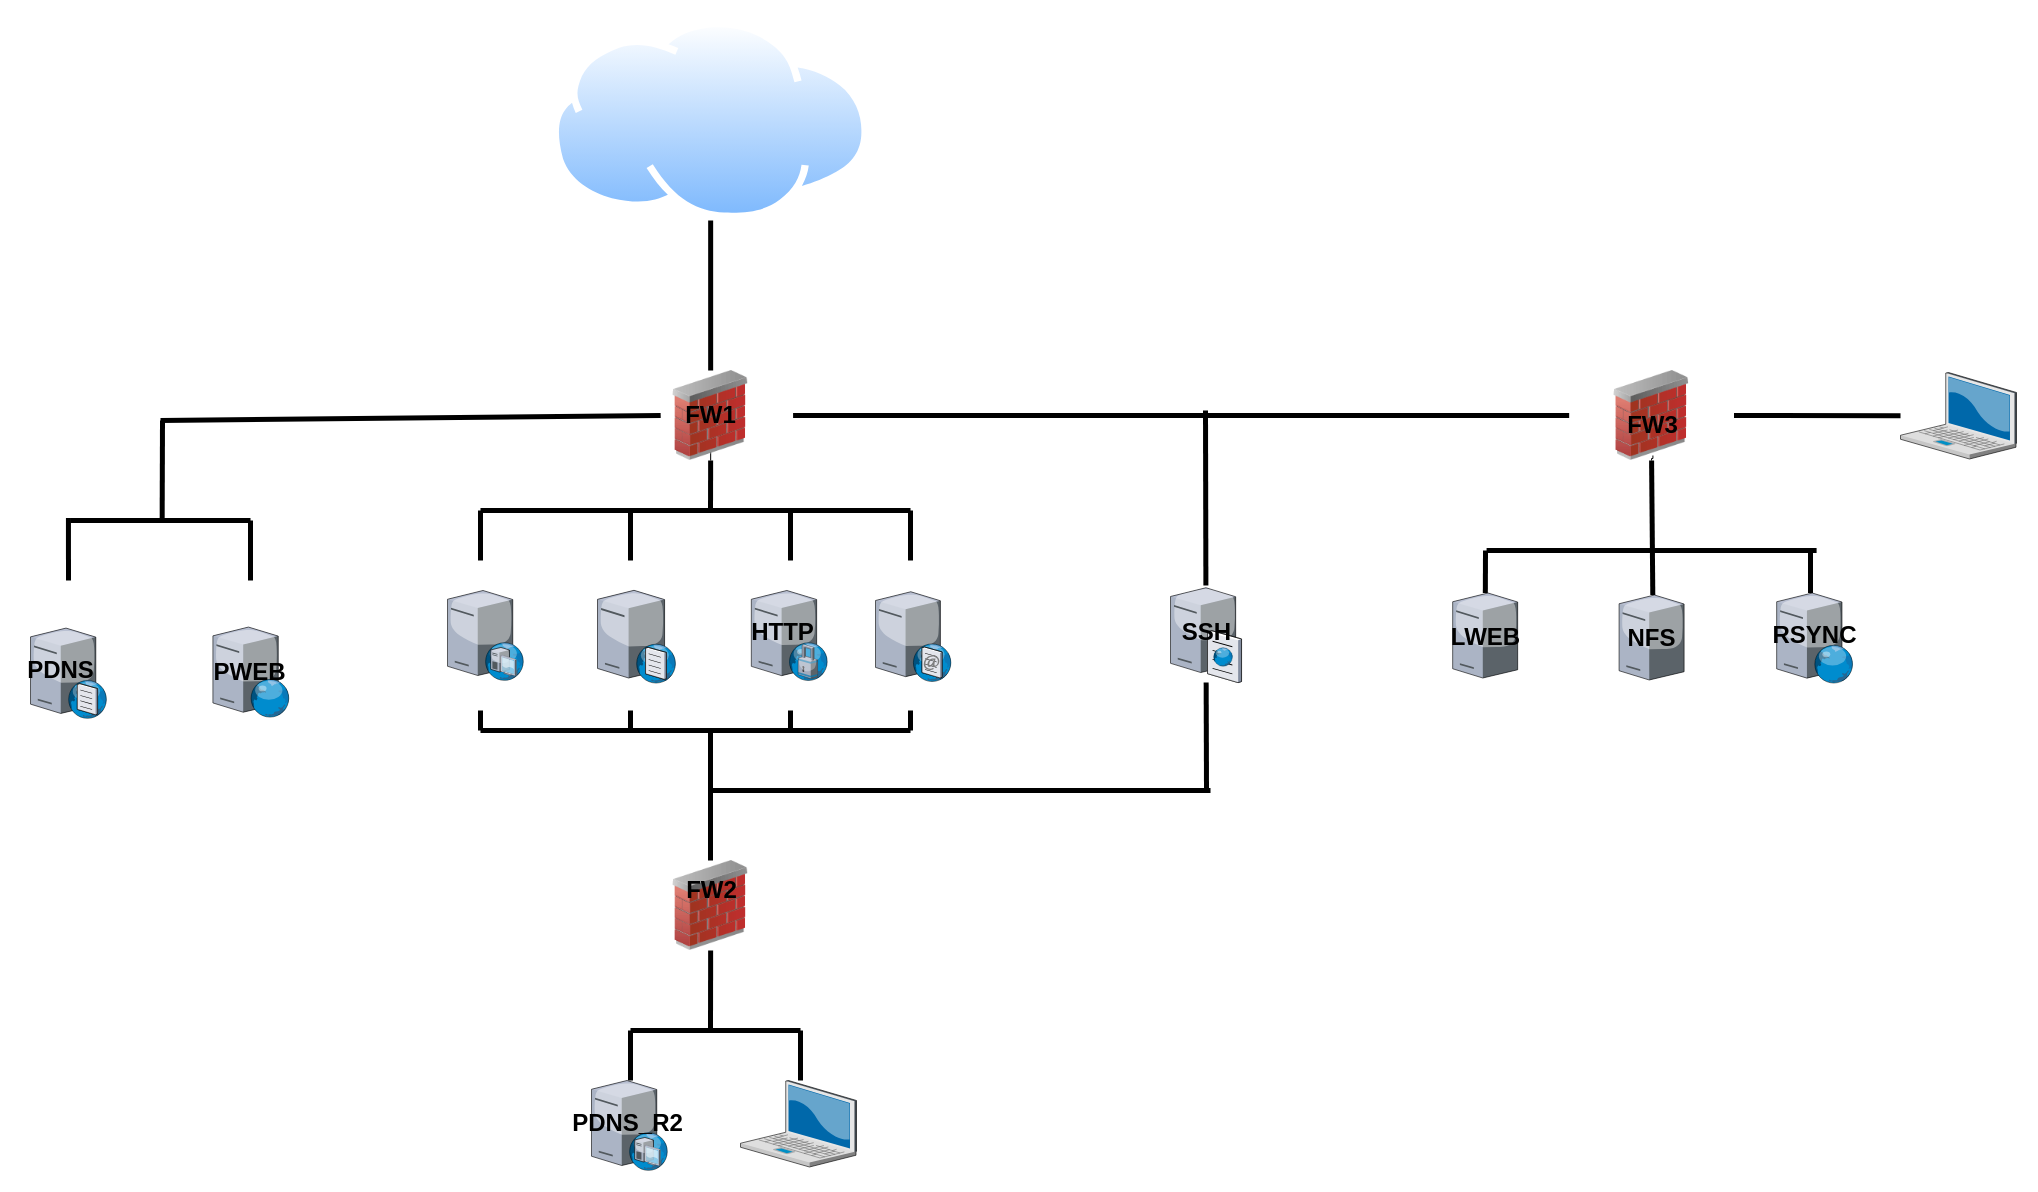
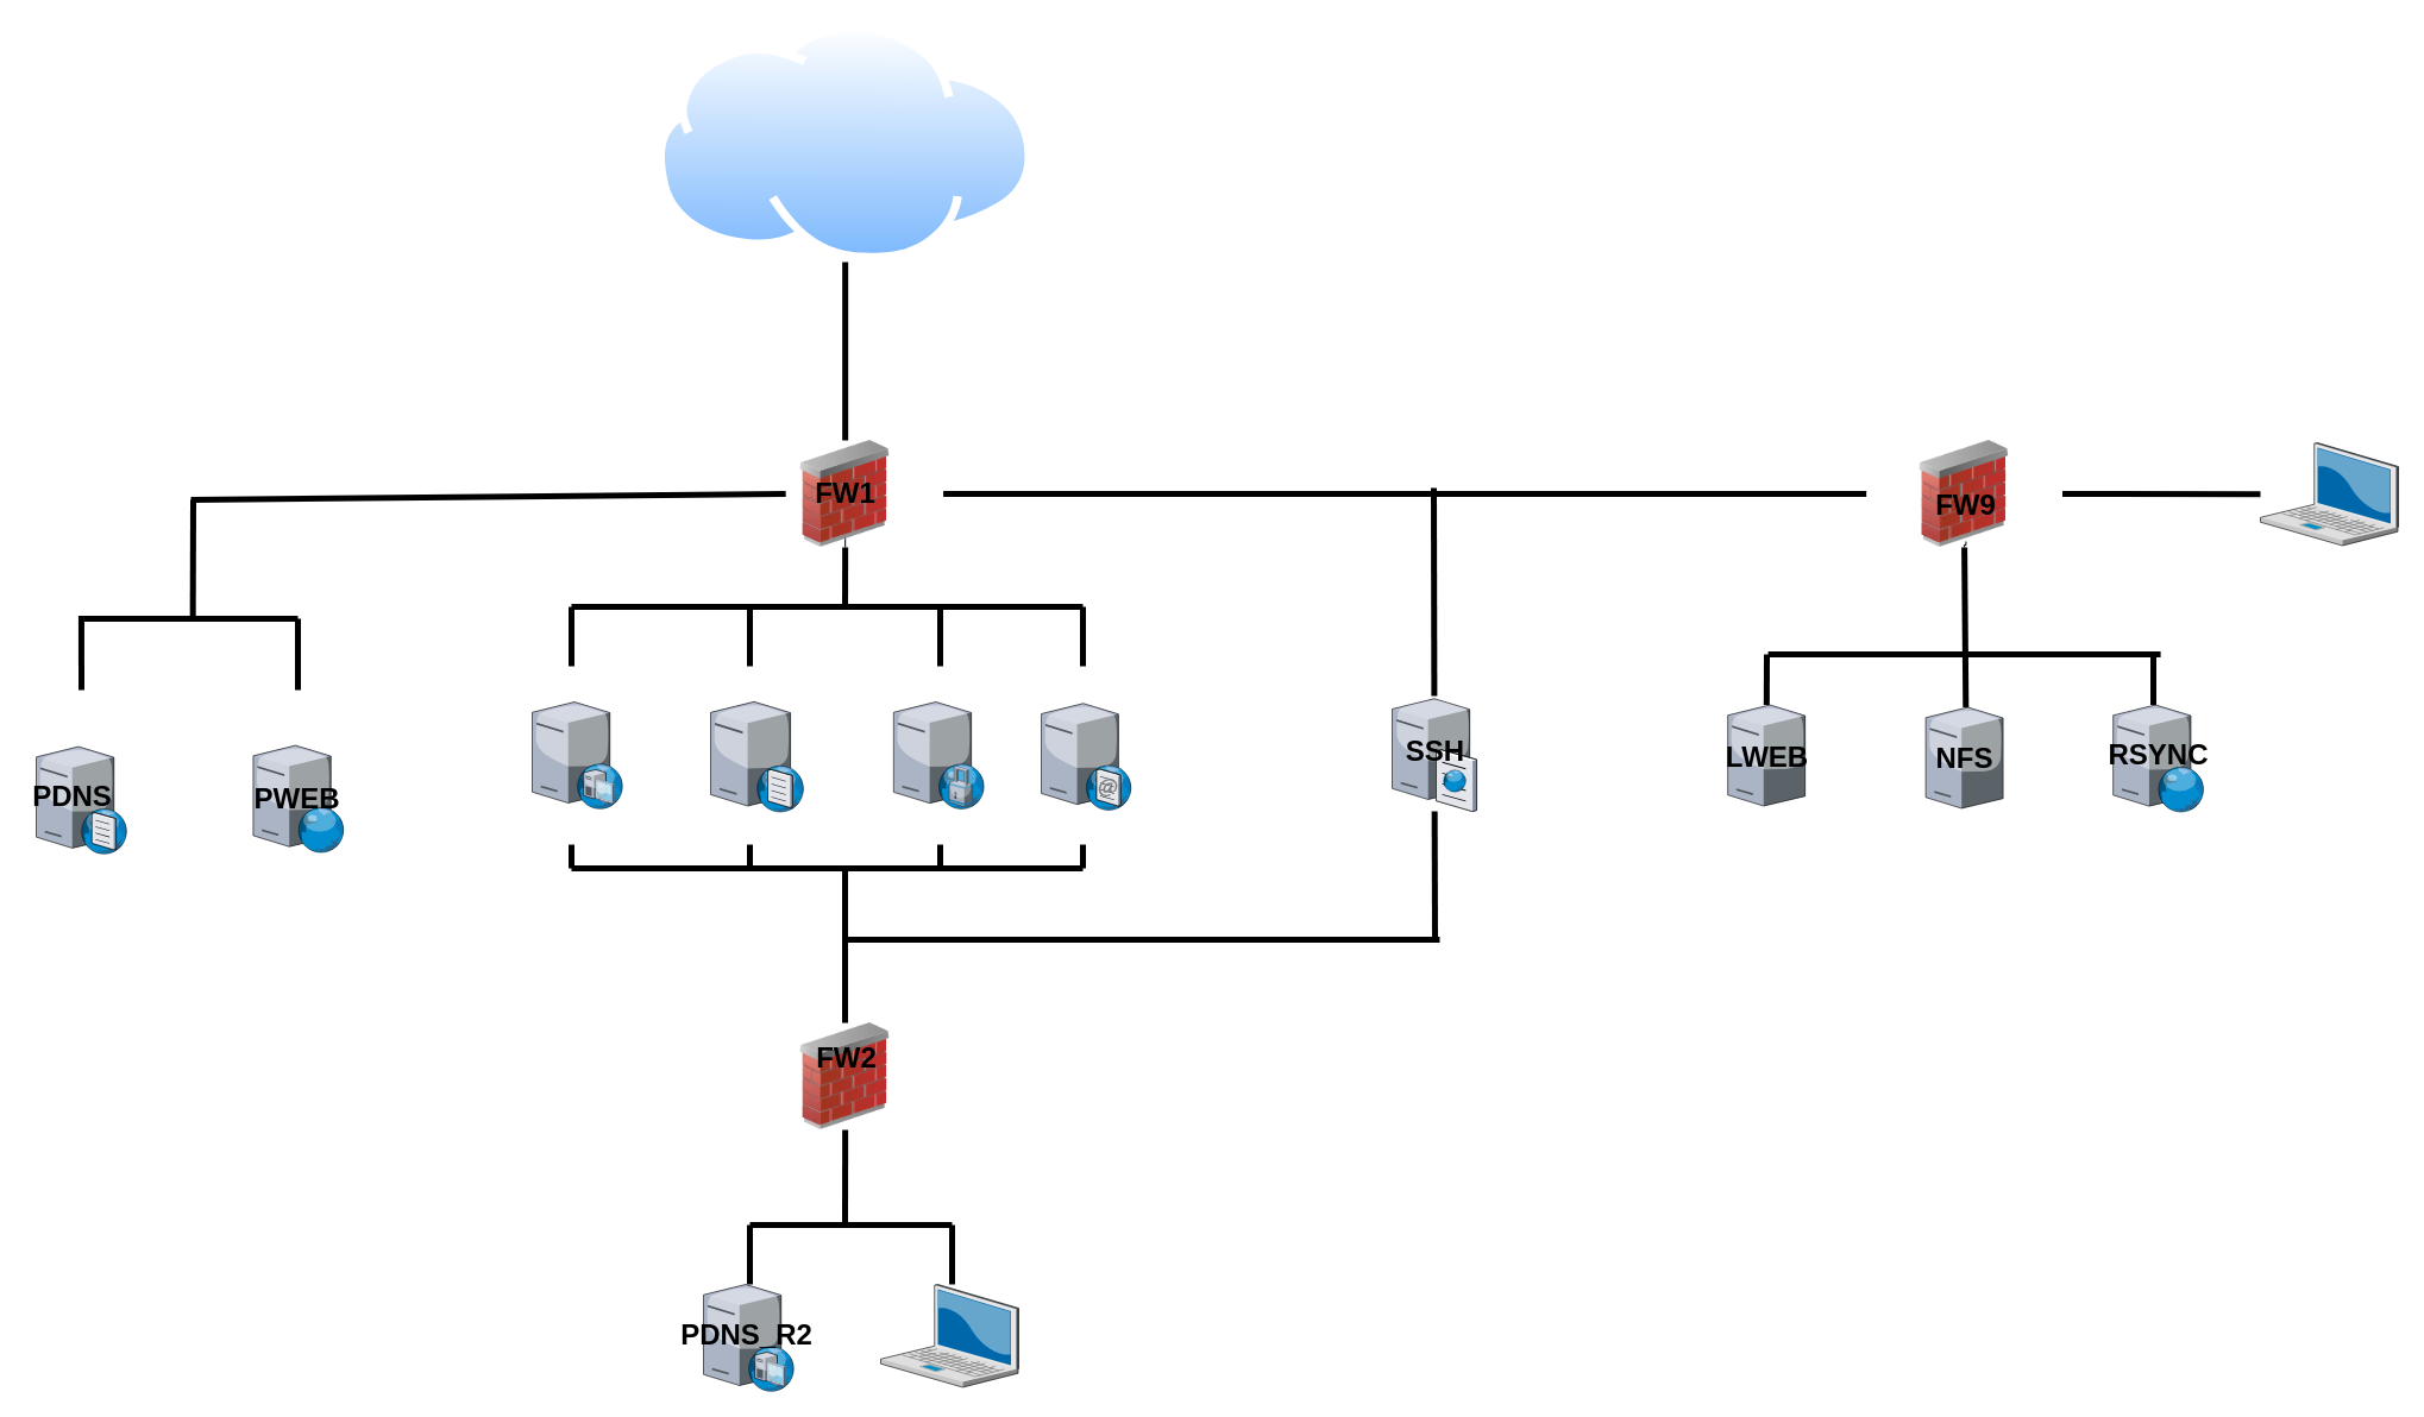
- <mxCell id="24" value="FW3" style="text;strokeColor=none;fillColor=none;html=1;fontSize=24;fontStyle=1;verticalAlign=middle;align=center;" parent="1" vertex="1"><mxGeometry x="1602.42" y="405" width="100" height="40" as="geometry" /></mxCell>
+ <mxCell id="24" value="FW9" style="text;strokeColor=none;fillColor=none;html=1;fontSize=24;fontStyle=1;verticalAlign=middle;align=center;" parent="1" vertex="1"><mxGeometry x="1602.42" y="405" width="100" height="40" as="geometry" /></mxCell>
- <mxCell id="11" value="HTTP" style="text;strokeColor=none;fillColor=none;html=1;fontSize=24;fontStyle=1;verticalAlign=middle;align=center;" parent="1" vertex="1"><mxGeometry x="750.84" y="625.32" width="62.09" height="12.5" as="geometry" /></mxCell>
